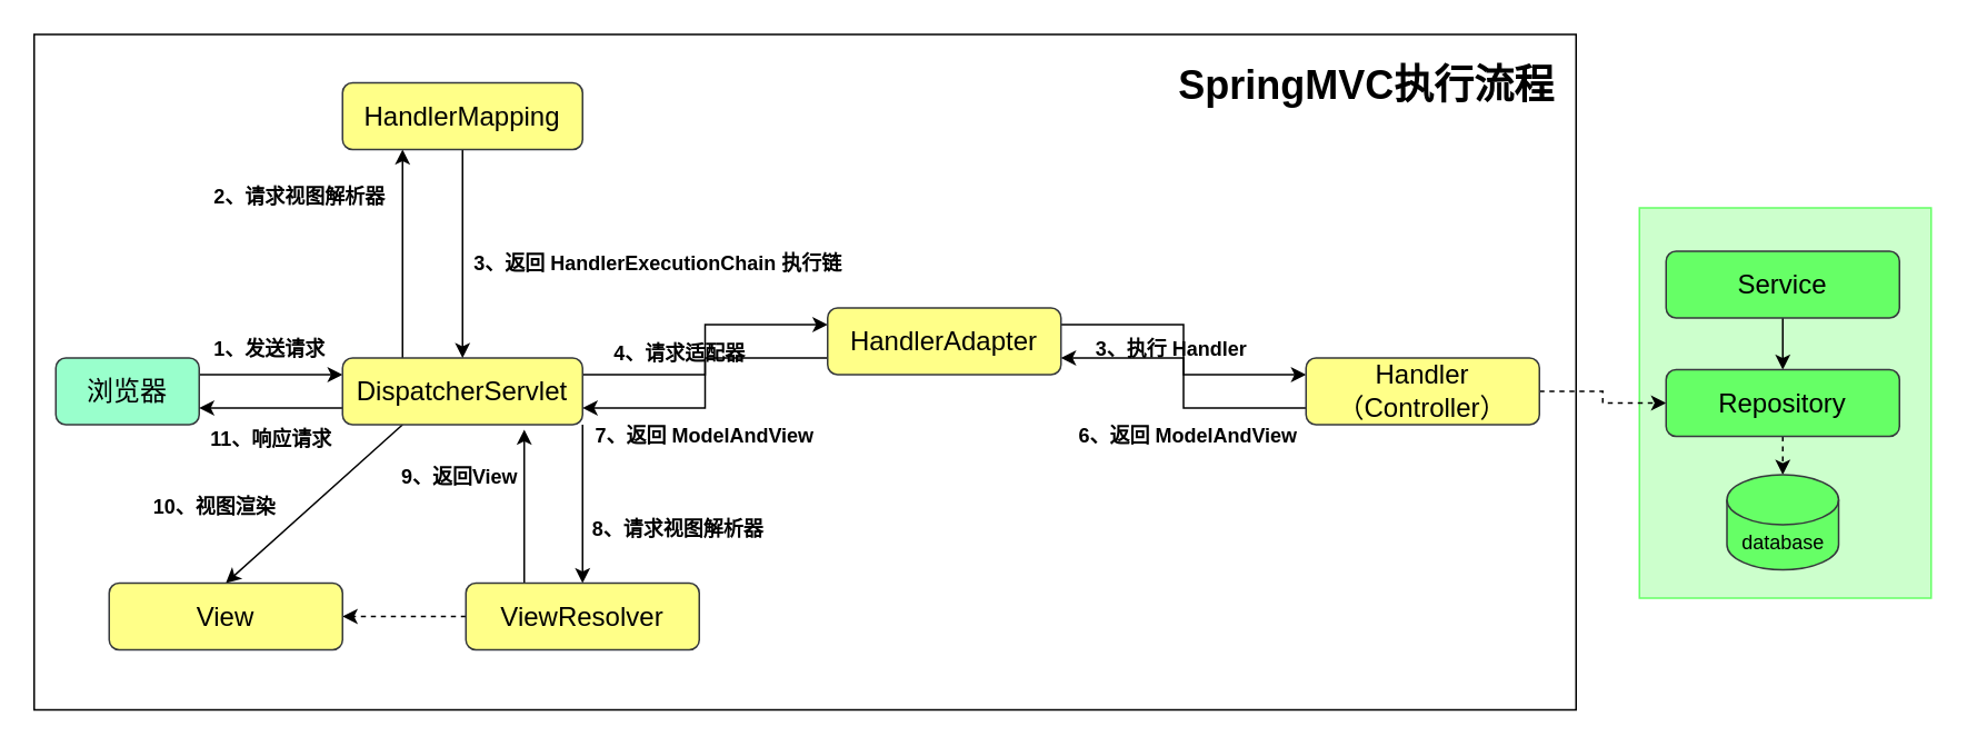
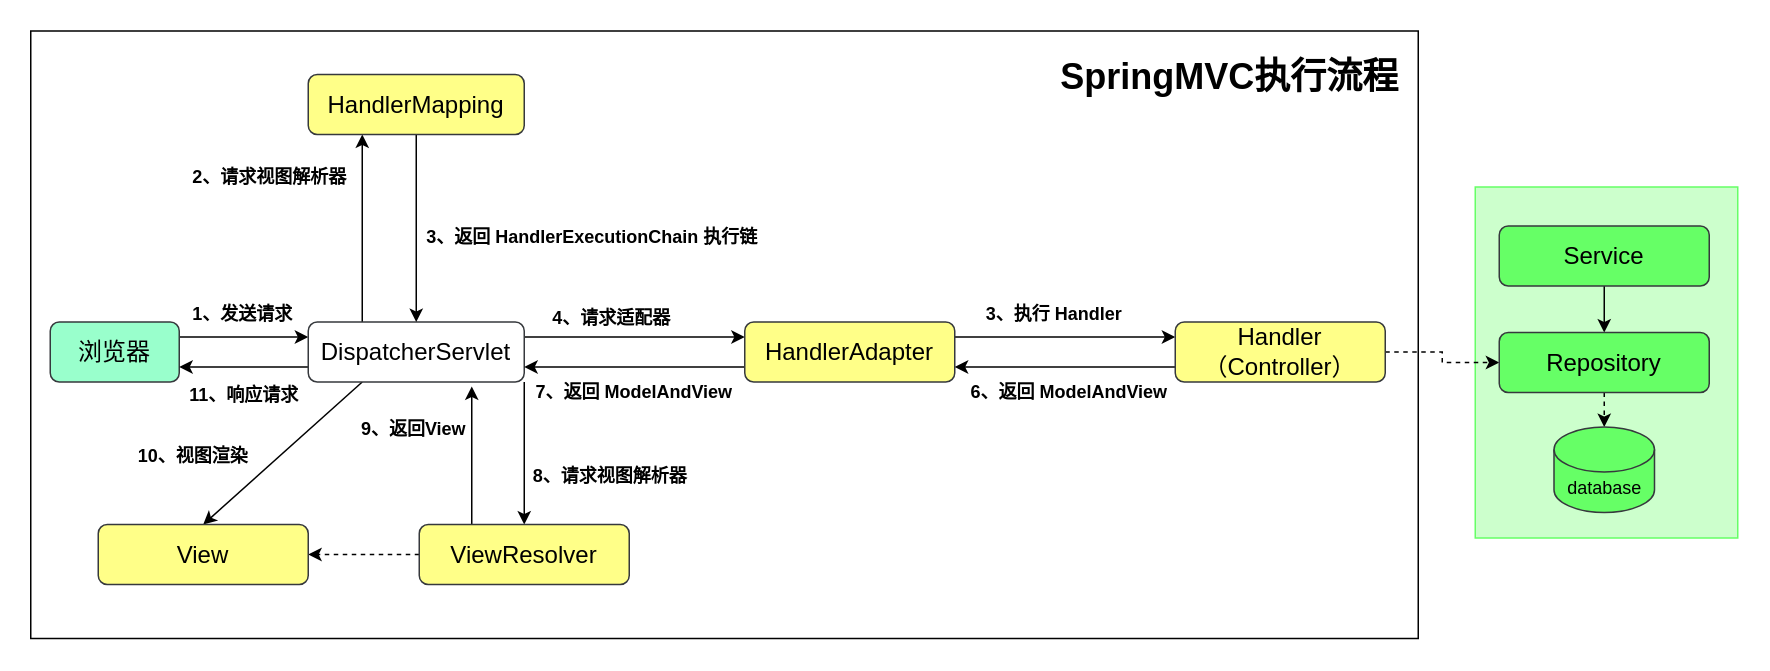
- <mxCell id="14" value="HandlerAdapter" style="rounded=1;whiteSpace=wrap;html=1;fillColor=#ffff88;strokeColor=#36393d;fontSize=16;sketch=0;" parent="1" vertex="1"><mxGeometry x="496" y="184" width="140" height="40" as="geometry" /></mxCell>
+ <mxCell id="14" value="HandlerAdapter" style="rounded=1;whiteSpace=wrap;html=1;fillColor=#ffff88;strokeColor=#36393d;fontSize=16;sketch=0;" parent="1" vertex="1"><mxGeometry x="496" y="214" width="140" height="40" as="geometry" /></mxCell>
- <mxCell id="11" value="DispatcherServlet&lt;br&gt;" style="rounded=1;whiteSpace=wrap;html=1;fillColor=#ffff88;strokeColor=#36393d;fontSize=16;sketch=0;" parent="1" vertex="1"><mxGeometry x="205" y="214" width="144" height="40" as="geometry" /></mxCell>
+ <mxCell id="11" value="DispatcherServlet&lt;br&gt;" style="rounded=1;whiteSpace=wrap;html=1;fillColor=#ffffff;strokeColor=#36393d;fontSize=16;sketch=0;" parent="1" vertex="1"><mxGeometry x="205" y="214" width="144" height="40" as="geometry" /></mxCell>
